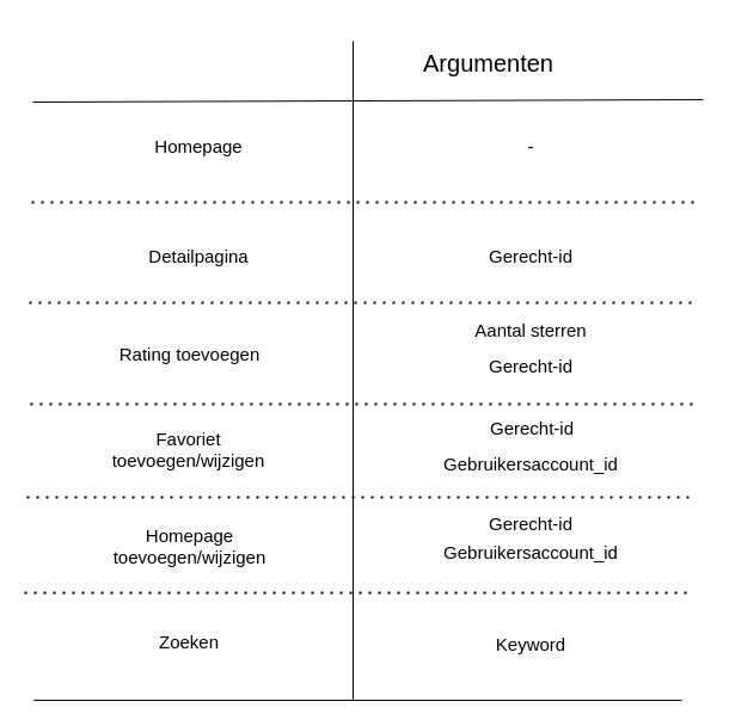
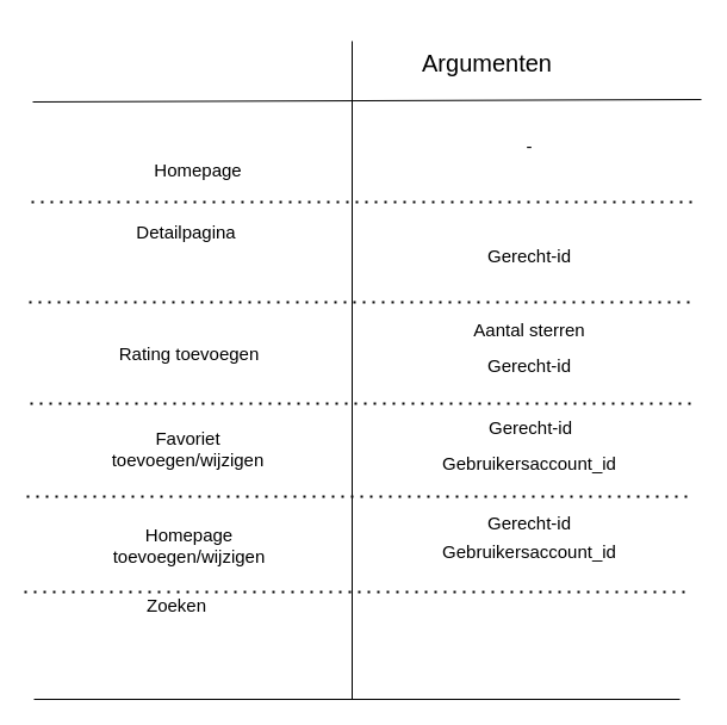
- <mxCell id="5" value="Homepage" style="text;html=1;strokeColor=none;fillColor=none;align=center;verticalAlign=middle;whiteSpace=wrap;rounded=0;fontSize=15;" vertex="1" parent="1"><mxGeometry x="106.5" y="107" width="118" height="30" as="geometry" /></mxCell>
+ <mxCell id="5" value="Homepage" style="text;html=1;strokeColor=none;fillColor=none;align=center;verticalAlign=middle;whiteSpace=wrap;rounded=0;fontSize=15;" vertex="1" parent="1"><mxGeometry x="106.5" y="127" width="118" height="30" as="geometry" /></mxCell>
- <mxCell id="8" value="Detailpagina" style="text;html=1;strokeColor=none;fillColor=none;align=center;verticalAlign=middle;whiteSpace=wrap;rounded=0;fontSize=15;" vertex="1" parent="1"><mxGeometry x="106.5" y="199" width="118" height="30" as="geometry" /></mxCell>
+ <mxCell id="8" value="Detailpagina" style="text;html=1;strokeColor=none;fillColor=none;align=center;verticalAlign=middle;whiteSpace=wrap;rounded=0;fontSize=15;" vertex="1" parent="1"><mxGeometry x="96.5" y="179" width="118" height="30" as="geometry" /></mxCell>
- <mxCell id="23" value="Zoeken" style="text;html=1;strokeColor=none;fillColor=none;align=center;verticalAlign=middle;whiteSpace=wrap;rounded=0;fontSize=15;" vertex="1" parent="1"><mxGeometry x="99.25" y="522" width="118" height="30" as="geometry" /></mxCell>
+ <mxCell id="23" value="Zoeken" style="text;html=1;strokeColor=none;fillColor=none;align=center;verticalAlign=middle;whiteSpace=wrap;rounded=0;fontSize=15;" vertex="1" parent="1"><mxGeometry x="89.25" y="492" width="118" height="30" as="geometry" /></mxCell>
- <mxCell id="24" value="Keyword" style="text;html=1;strokeColor=none;fillColor=none;align=center;verticalAlign=middle;whiteSpace=wrap;rounded=0;fontSize=15;" vertex="1" parent="1"><mxGeometry x="384.5" y="524" width="118" height="30" as="geometry" /></mxCell>
